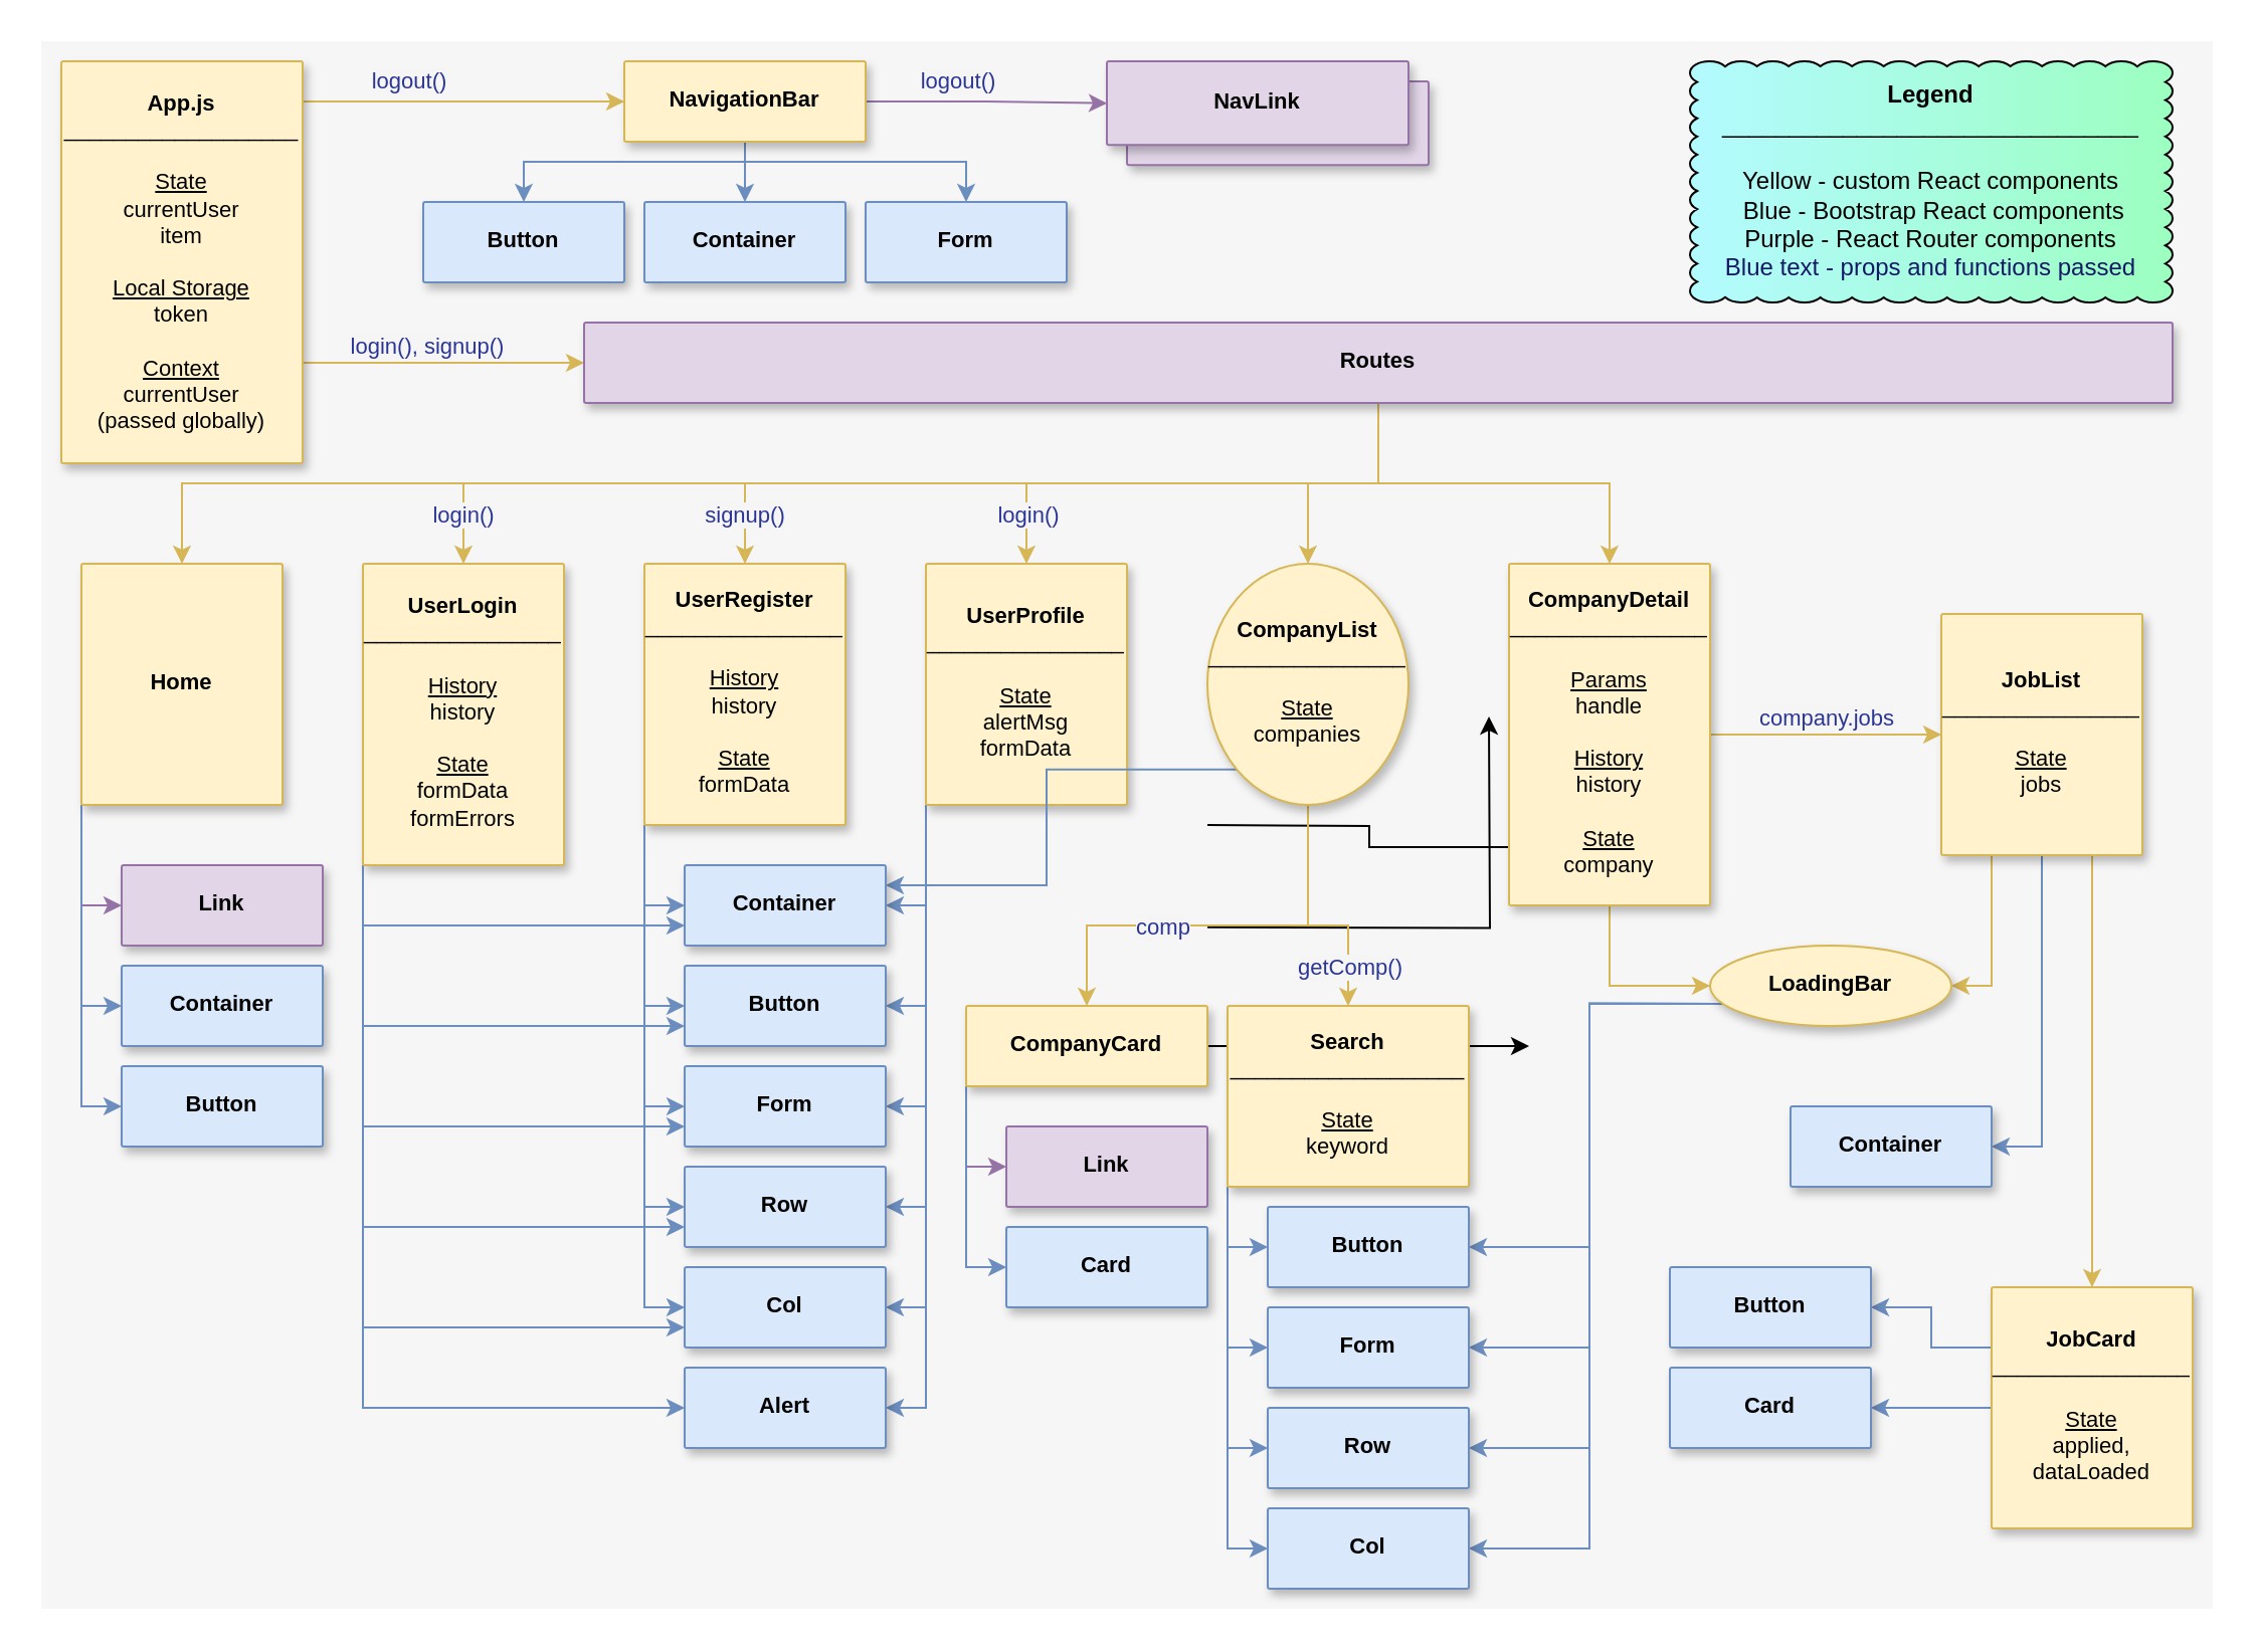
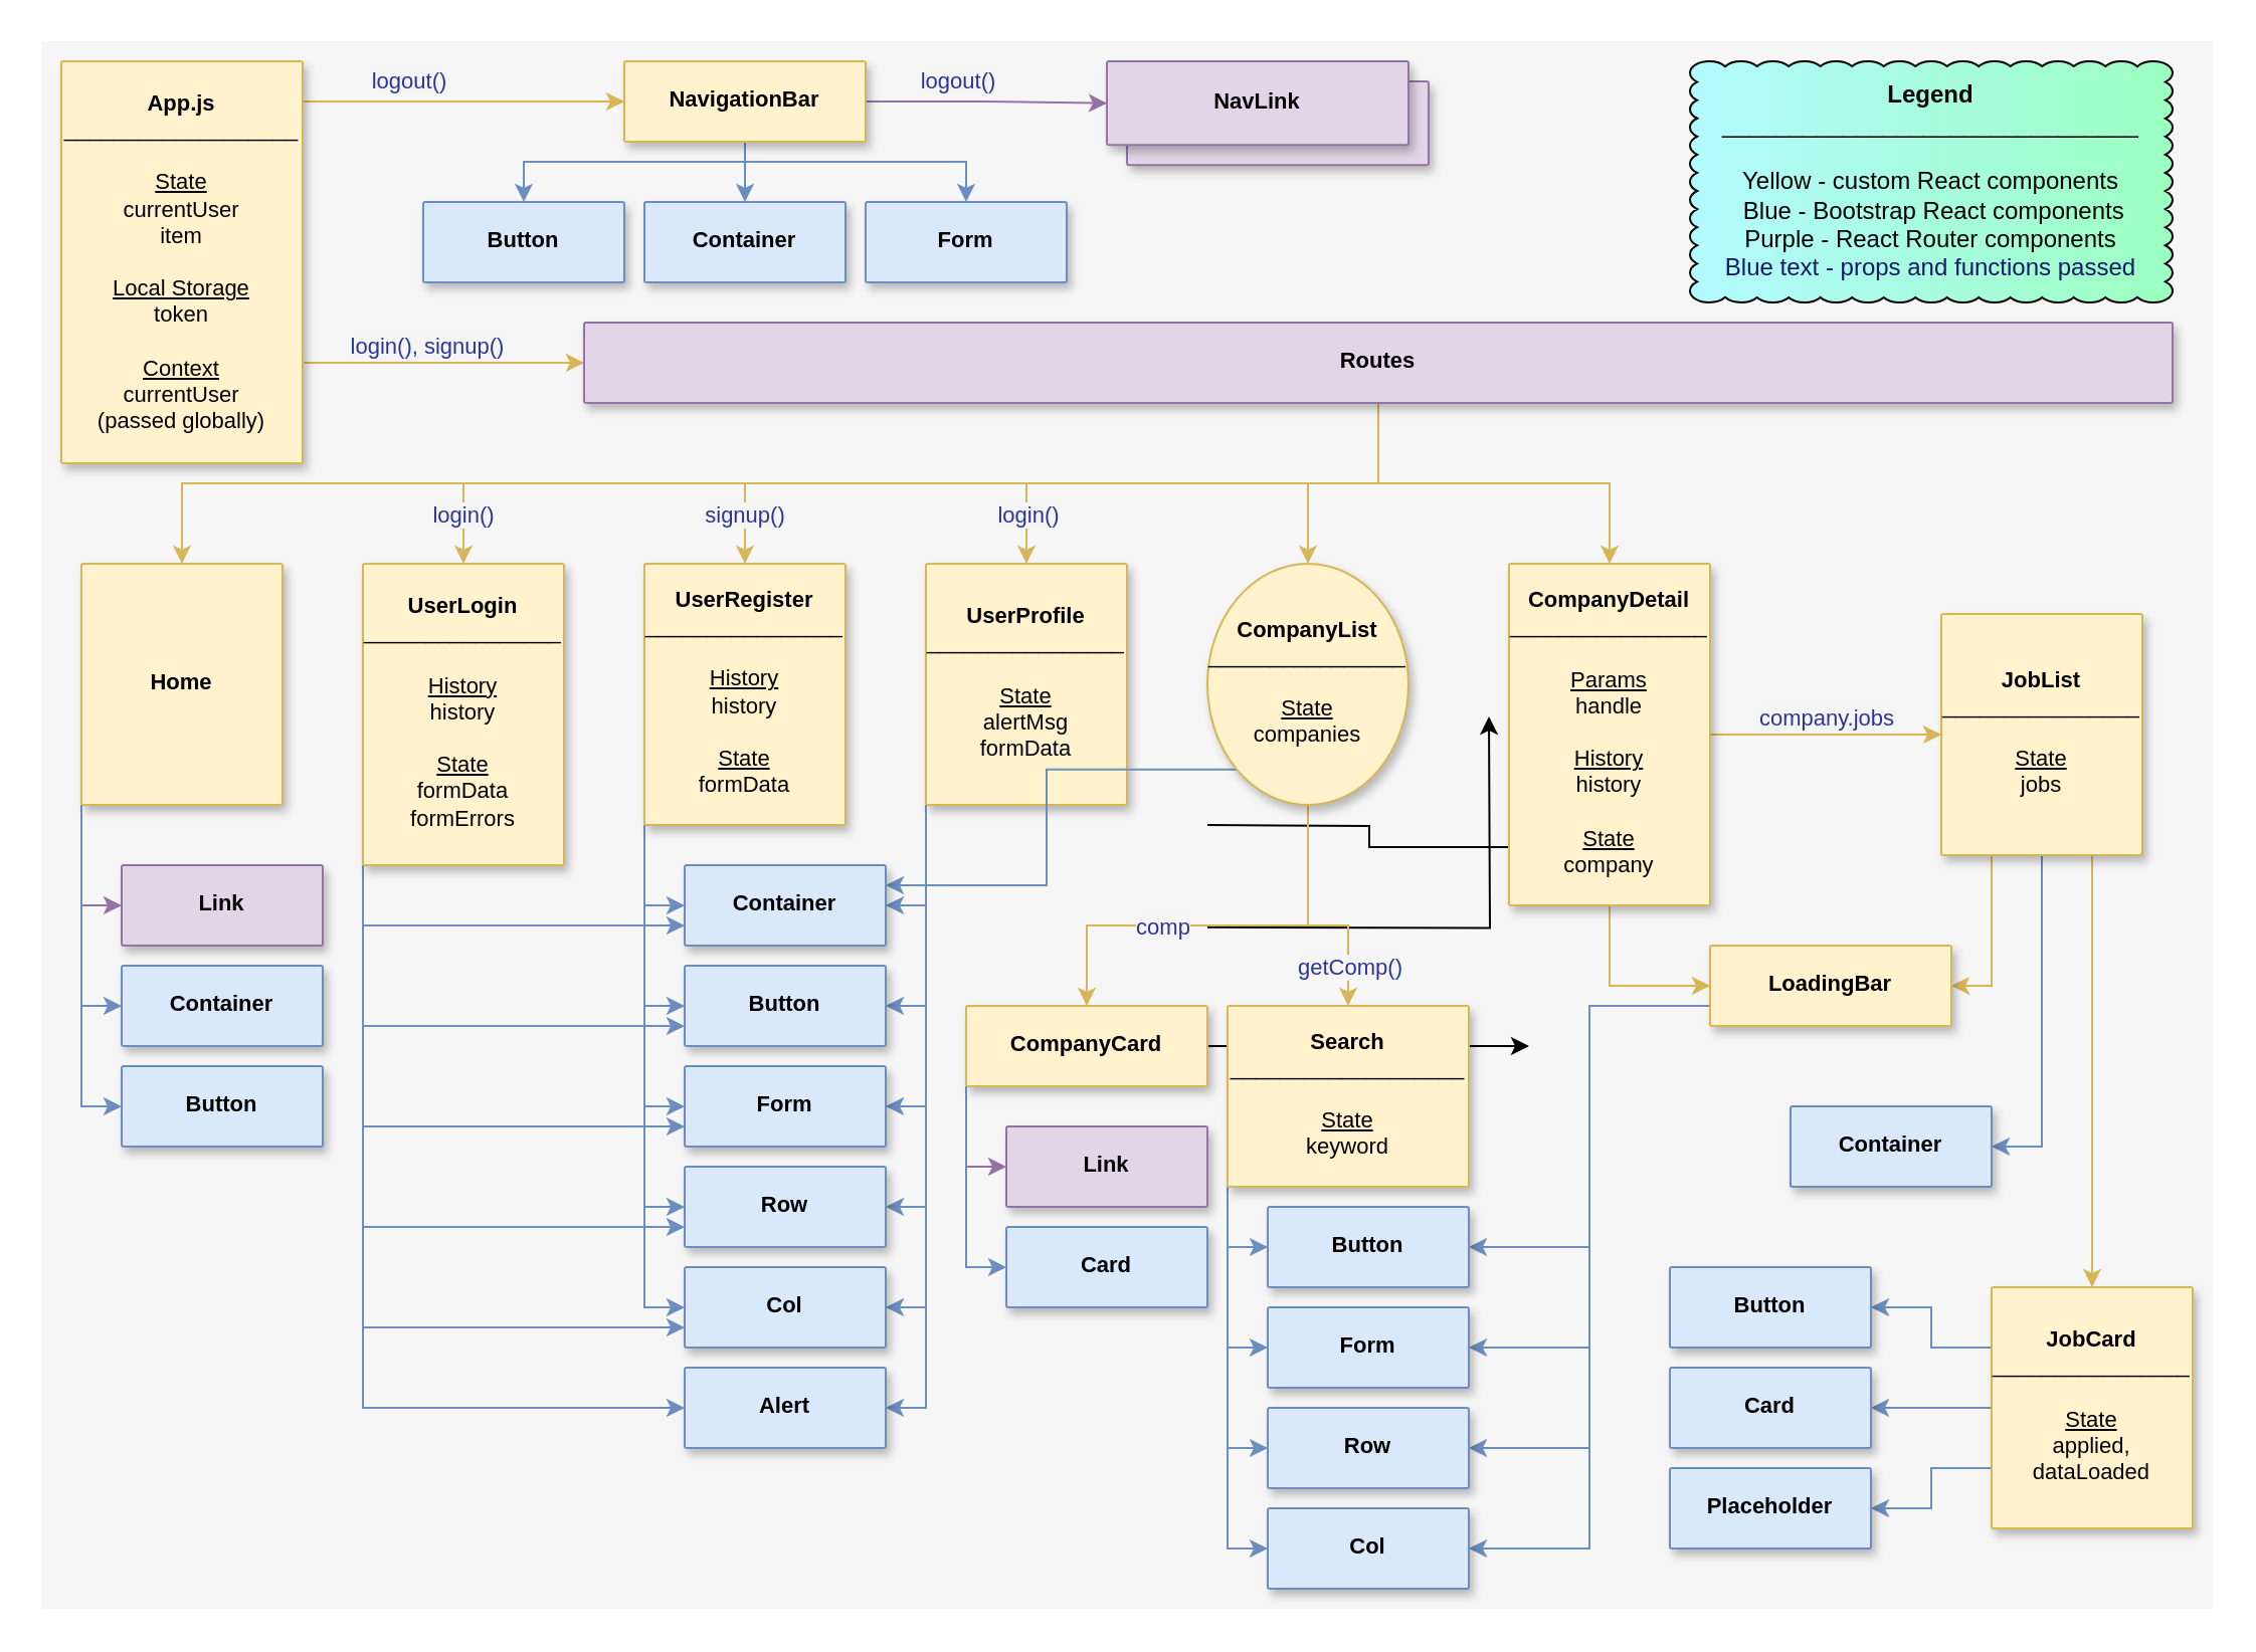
- <mxCell id="77" value="&lt;font color=&quot;#000000&quot; style=&quot;&quot;&gt;LoadingBar&lt;br style=&quot;font-size: 11px;&quot;&gt;&lt;/font&gt;" style="ellipse;strokeColor=#d6b656;fillColor=#fff2cc;shadow=1;strokeWidth=1;absoluteArcSize=1;arcSize=2;labelPosition=center;verticalLabelPosition=middle;align=center;verticalAlign=middle;spacingLeft=0;fontSize=11;whiteSpace=wrap;spacingBottom=2;html=1;movable=1;resizable=1;rotatable=1;deletable=1;editable=1;connectable=1;fontStyle=1;" vertex="1" parent="2"><mxGeometry x="830" y="450" width="120" height="40" as="geometry" /></mxCell>
+ <mxCell id="77" value="&lt;font color=&quot;#000000&quot; style=&quot;&quot;&gt;LoadingBar&lt;br style=&quot;font-size: 11px;&quot;&gt;&lt;/font&gt;" style="strokeColor=#d6b656;fillColor=#fff2cc;shadow=1;strokeWidth=1;rounded=1;absoluteArcSize=1;arcSize=2;labelPosition=center;verticalLabelPosition=middle;align=center;verticalAlign=middle;spacingLeft=0;fontSize=11;whiteSpace=wrap;spacingBottom=2;html=1;movable=1;resizable=1;rotatable=1;deletable=1;editable=1;connectable=1;fontStyle=1" vertex="1" parent="2"><mxGeometry x="830" y="450" width="120" height="40" as="geometry" /></mxCell>
+ <mxCell id="80" style="edgeStyle=orthogonalEdgeStyle;rounded=0;sketch=0;orthogonalLoop=1;jettySize=auto;html=1;exitX=0;exitY=0.75;exitDx=0;exitDy=0;entryX=1;entryY=0.5;entryDx=0;entryDy=0;shadow=0;labelBackgroundColor=none;fontSize=11;fontColor=#2B3595;startArrow=none;startFill=0;endArrow=classic;endFill=1;fillColor=#dae8fc;strokeColor=#6c8ebf;" edge="1" parent="2" source="81" target="100"><mxGeometry relative="1" as="geometry" /></mxCell>
+ <mxCell id="100" value="&lt;font color=&quot;#000000&quot; style=&quot;&quot;&gt;Placeholder&lt;br style=&quot;font-size: 11px;&quot;&gt;&lt;/font&gt;" style="strokeColor=#6c8ebf;fillColor=#dae8fc;shadow=1;strokeWidth=1;rounded=1;absoluteArcSize=1;arcSize=2;labelPosition=center;verticalLabelPosition=middle;align=center;verticalAlign=middle;spacingLeft=0;fontSize=11;whiteSpace=wrap;spacingBottom=2;html=1;movable=1;resizable=1;rotatable=1;deletable=1;editable=1;connectable=1;fontStyle=1" vertex="1" parent="2"><mxGeometry x="810" y="710" width="100" height="40" as="geometry" /></mxCell>
